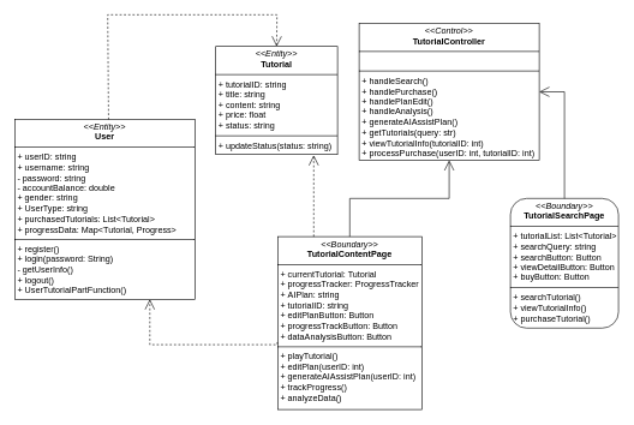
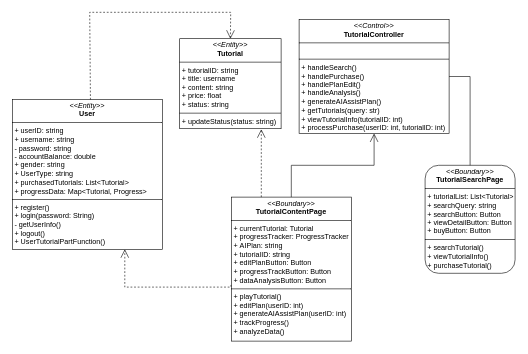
- <mxCell id="8" value="" style="endArrow=open;html=1;rounded=0;entryX=1;entryY=0.5;entryDx=0;entryDy=0;exitX=0.5;exitY=0;exitDx=0;exitDy=0;edgeStyle=orthogonalEdgeStyle;endFill=0;strokeWidth=1;endSize=12;" edge="1" parent="1" source="2" target="4"><mxGeometry width="50" height="50" relative="1" as="geometry"><mxPoint x="789" y="610" as="sourcePoint" /><mxPoint x="829" y="540" as="targetPoint" /></mxGeometry></mxCell>
+ <mxCell id="8" value="" style="endArrow=none;html=1;rounded=0;entryX=1;entryY=0.5;entryDx=0;entryDy=0;exitX=0.5;exitY=0;exitDx=0;exitDy=0;edgeStyle=orthogonalEdgeStyle;endFill=0;strokeWidth=1;endSize=12;" edge="1" parent="1" source="2" target="4"><mxGeometry width="50" height="50" relative="1" as="geometry"><mxPoint x="789" y="610" as="sourcePoint" /><mxPoint x="829" y="540" as="targetPoint" /></mxGeometry></mxCell>
- <mxCell id="5" value="&lt;p style=&quot;margin:0px;margin-top:4px;text-align:center;&quot;&gt;&lt;i&gt;&amp;lt;&amp;lt;Entity&amp;gt;&amp;gt;&lt;/i&gt;&lt;br&gt;&lt;b&gt;Tutorial&lt;/b&gt;&lt;/p&gt;&lt;hr size=&quot;1&quot; style=&quot;border-style:solid;&quot;&gt;&lt;p style=&quot;margin:0px;margin-left:4px;&quot;&gt;+ tutorialID:&amp;nbsp;&lt;span style=&quot;background-color: initial;&quot;&gt;string&lt;/span&gt;&lt;/p&gt;&lt;p style=&quot;margin:0px;margin-left:4px;&quot;&gt;+ title: string&lt;/p&gt;&lt;p style=&quot;margin:0px;margin-left:4px;&quot;&gt;+ content: string&lt;/p&gt;&lt;p style=&quot;margin:0px;margin-left:4px;&quot;&gt;+ price: float&lt;/p&gt;&lt;p style=&quot;margin:0px;margin-left:4px;&quot;&gt;+&amp;nbsp;status: string&lt;/p&gt;&lt;hr size=&quot;1&quot; style=&quot;border-style:solid;&quot;&gt;&lt;p style=&quot;margin:0px;margin-left:4px;&quot;&gt;+&amp;nbsp;updateStatus(status: string)&lt;/p&gt;" style="verticalAlign=top;align=left;overflow=fill;html=1;whiteSpace=wrap;" vertex="1" parent="1"><mxGeometry x="299" y="64" width="169" height="150" as="geometry" /></mxCell>
+ <mxCell id="5" value="&lt;p style=&quot;margin:0px;margin-top:4px;text-align:center;&quot;&gt;&lt;i&gt;&amp;lt;&amp;lt;Entity&amp;gt;&amp;gt;&lt;/i&gt;&lt;br&gt;&lt;b&gt;Tutorial&lt;/b&gt;&lt;/p&gt;&lt;hr size=&quot;1&quot; style=&quot;border-style:solid;&quot;&gt;&lt;p style=&quot;margin:0px;margin-left:4px;&quot;&gt;+ tutorialID:&amp;nbsp;&lt;span style=&quot;background-color: initial;&quot;&gt;string&lt;/span&gt;&lt;/p&gt;&lt;p style=&quot;margin:0px;margin-left:4px;&quot;&gt;+ title: username&lt;/p&gt;&lt;p style=&quot;margin:0px;margin-left:4px;&quot;&gt;+ content: string&lt;/p&gt;&lt;p style=&quot;margin:0px;margin-left:4px;&quot;&gt;+ price: float&lt;/p&gt;&lt;p style=&quot;margin:0px;margin-left:4px;&quot;&gt;+&amp;nbsp;status: string&lt;/p&gt;&lt;hr size=&quot;1&quot; style=&quot;border-style:solid;&quot;&gt;&lt;p style=&quot;margin:0px;margin-left:4px;&quot;&gt;+&amp;nbsp;updateStatus(status: string)&lt;/p&gt;" style="verticalAlign=top;align=left;overflow=fill;html=1;whiteSpace=wrap;" vertex="1" parent="1"><mxGeometry x="299" y="64" width="169" height="150" as="geometry" /></mxCell>
